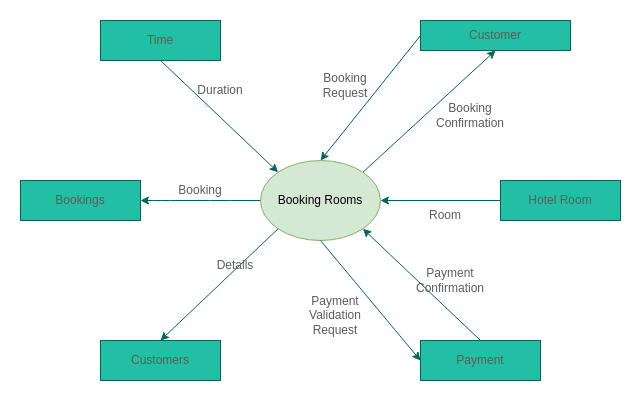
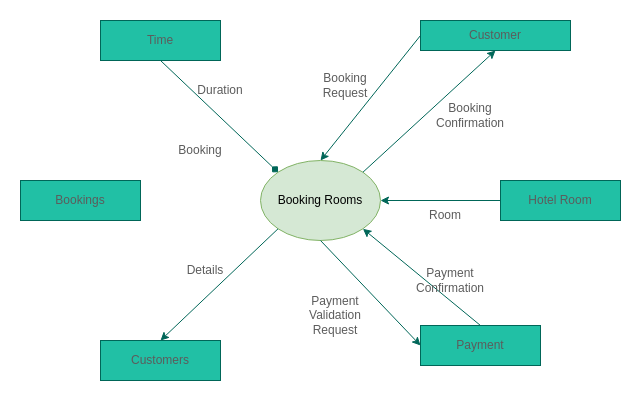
- <mxCell id="13" value="" style="endArrow=classic;html=1;exitX=0.5;exitY=1;exitDx=0;exitDy=0;entryX=0;entryY=0;entryDx=0;entryDy=0;strokeColor=#006658;fontColor=#5C5C5C;" edge="1" parent="1" source="8" target="2"><mxGeometry width="50" height="50" relative="1" as="geometry"><mxPoint x="300" y="230" as="sourcePoint" /><mxPoint x="350" y="180" as="targetPoint" /></mxGeometry></mxCell>
+ <mxCell id="13" value="" style="endArrow=diamond;html=1;exitX=0.5;exitY=1;exitDx=0;exitDy=0;entryX=0;entryY=0;entryDx=0;entryDy=0;strokeColor=#006658;fontColor=#5C5C5C;" edge="1" parent="1" source="8" target="2"><mxGeometry width="50" height="50" relative="1" as="geometry"><mxPoint x="300" y="230" as="sourcePoint" /><mxPoint x="350" y="180" as="targetPoint" /></mxGeometry></mxCell>
- <mxCell id="10" value="Booking" style="text;html=1;strokeColor=none;fillColor=none;align=center;verticalAlign=middle;whiteSpace=wrap;rounded=0;fontColor=#5C5C5C;" vertex="1" parent="1"><mxGeometry x="160" y="180" width="80" height="20" as="geometry" /></mxCell>
+ <mxCell id="10" value="Booking" style="text;html=1;strokeColor=none;fillColor=none;align=center;verticalAlign=middle;whiteSpace=wrap;rounded=0;fontColor=#5C5C5C;" vertex="1" parent="1"><mxGeometry x="160" y="140" width="80" height="20" as="geometry" /></mxCell>
- <mxCell id="9" value="" style="endArrow=classic;html=1;exitX=0;exitY=0.5;exitDx=0;exitDy=0;entryX=1;entryY=0.5;entryDx=0;entryDy=0;strokeColor=#006658;fontColor=#5C5C5C;" edge="1" parent="1" source="2" target="7"><mxGeometry width="50" height="50" relative="1" as="geometry"><mxPoint x="300" y="230" as="sourcePoint" /><mxPoint x="110" y="250" as="targetPoint" /><Array as="points"><mxPoint x="220" y="200" /><mxPoint x="160" y="200" /></Array></mxGeometry></mxCell>
- <mxCell id="20" value="Details" style="text;html=1;strokeColor=none;fillColor=none;align=center;verticalAlign=middle;whiteSpace=wrap;rounded=0;fontColor=#5C5C5C;" vertex="1" parent="1"><mxGeometry x="210" y="255" width="50" height="20" as="geometry" /></mxCell>
+ <mxCell id="20" value="Details" style="text;html=1;strokeColor=none;fillColor=none;align=center;verticalAlign=middle;whiteSpace=wrap;rounded=0;fontColor=#5C5C5C;" vertex="1" parent="1"><mxGeometry x="180" y="260" width="50" height="20" as="geometry" /></mxCell>
- <mxCell id="4" value="Payment" style="rounded=0;whiteSpace=wrap;html=1;fillColor=#21C0A5;strokeColor=#006658;fontColor=#5C5C5C;" vertex="1" parent="1"><mxGeometry x="420" y="340" width="120" height="40" as="geometry" /></mxCell>
+ <mxCell id="4" value="Payment" style="rounded=0;whiteSpace=wrap;html=1;fillColor=#21C0A5;strokeColor=#006658;fontColor=#5C5C5C;" vertex="1" parent="1"><mxGeometry x="420" y="325" width="120" height="40" as="geometry" /></mxCell>
